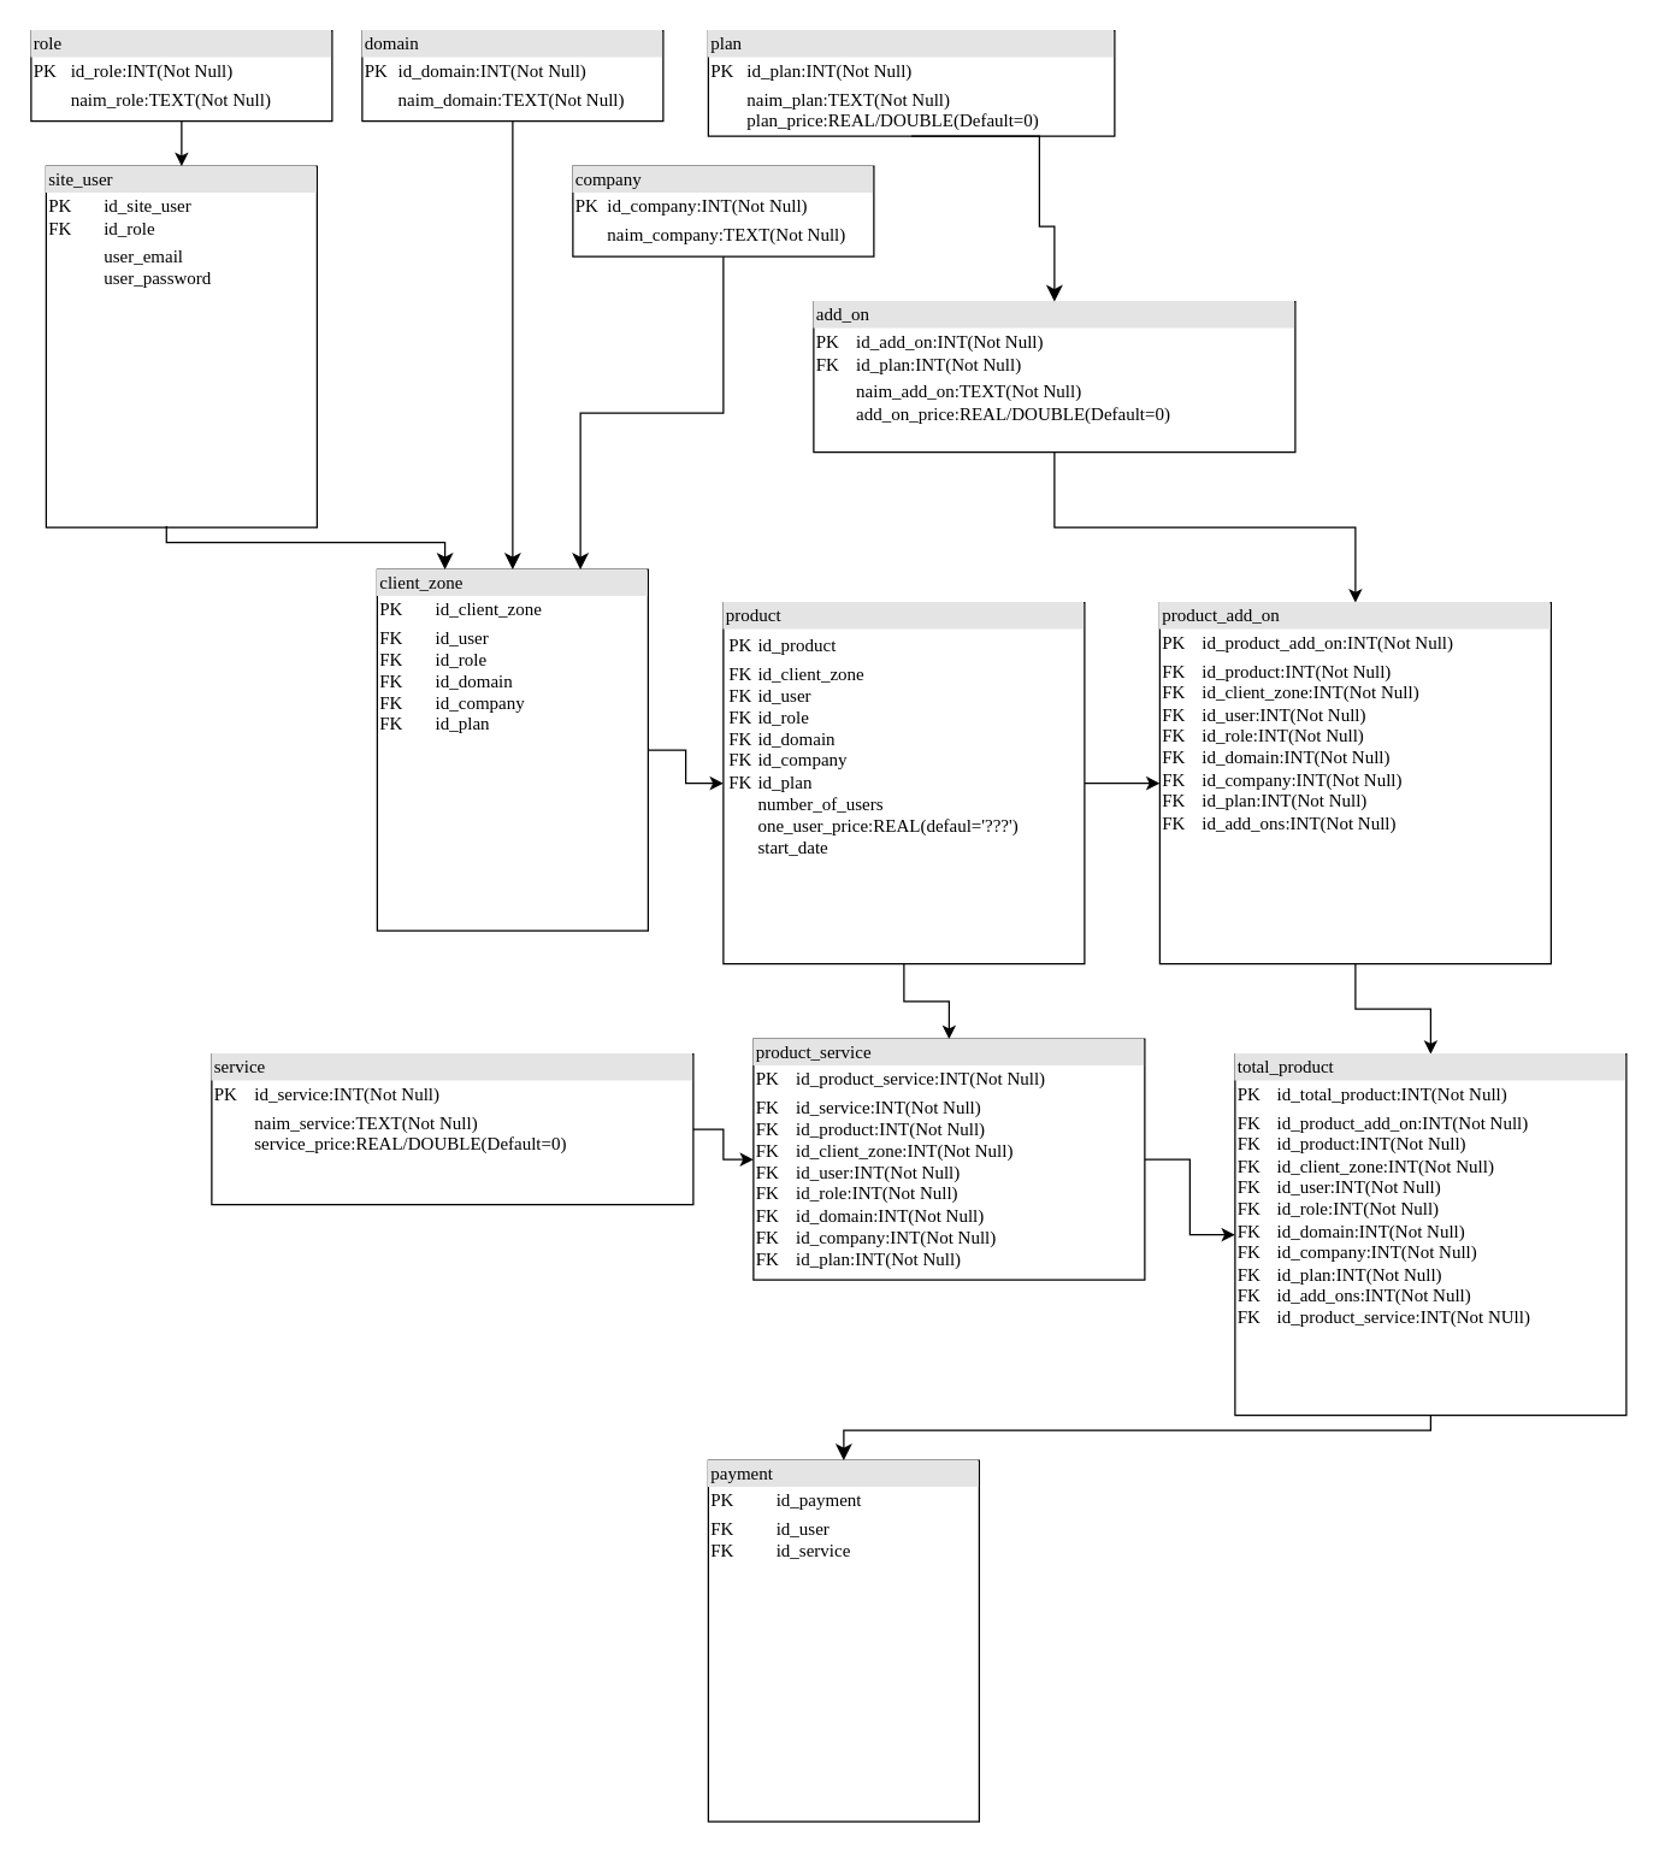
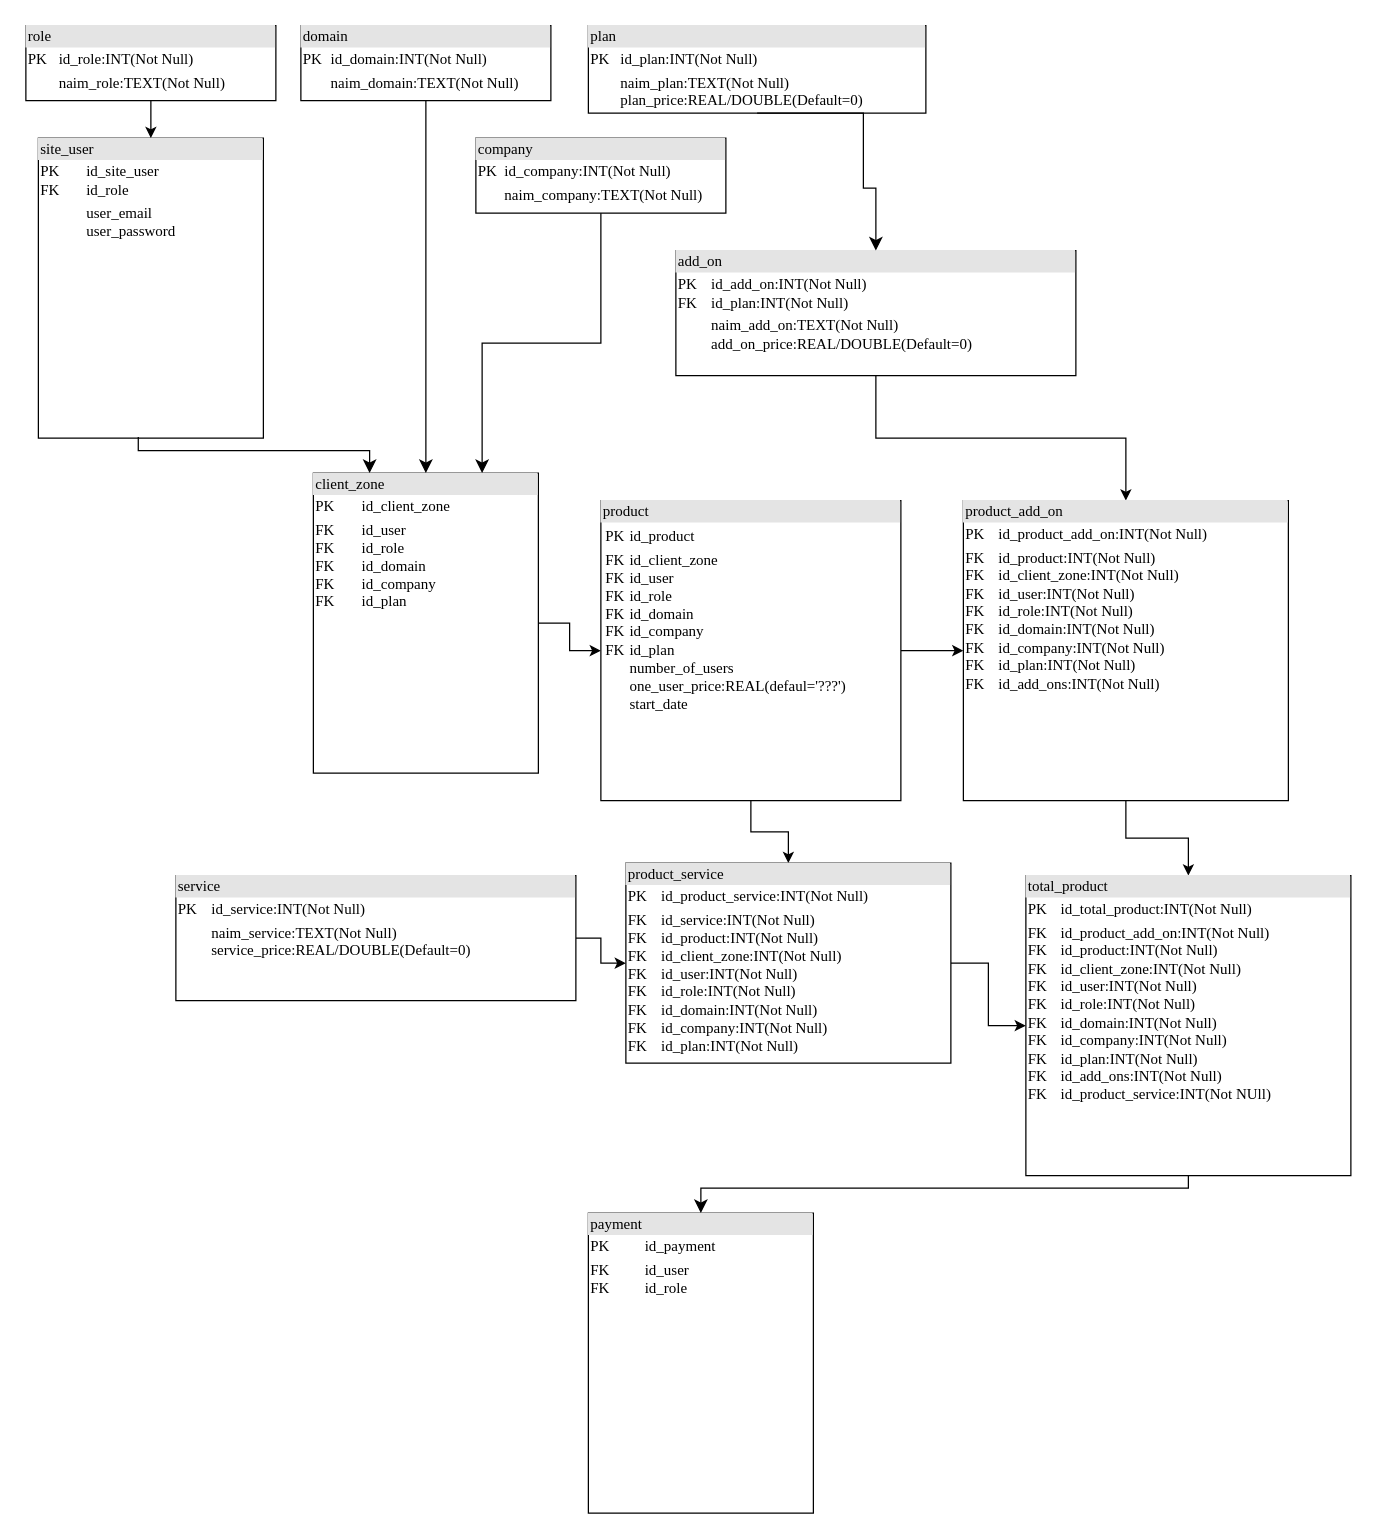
- <mxCell id="2" value="&lt;div style=&quot;box-sizing: border-box ; width: 100% ; background: #e4e4e4 ; padding: 2px&quot;&gt;payment&lt;/div&gt;&lt;table style=&quot;width: 100% ; font-size: 1em&quot; cellpadding=&quot;2&quot; cellspacing=&quot;0&quot;&gt;&lt;tbody&gt;&lt;tr&gt;&lt;td&gt;PK&lt;/td&gt;&lt;td&gt;id_payment&lt;/td&gt;&lt;/tr&gt;&lt;tr&gt;&lt;td&gt;FK&lt;br&gt;FK&lt;/td&gt;&lt;td&gt;id_user&lt;br&gt;id_service&lt;/td&gt;&lt;/tr&gt;&lt;tr&gt;&lt;td&gt;&lt;/td&gt;&lt;td&gt;&lt;/td&gt;&lt;/tr&gt;&lt;/tbody&gt;&lt;/table&gt;" style="verticalAlign=top;align=left;overflow=fill;html=1;rounded=0;shadow=0;comic=0;labelBackgroundColor=none;strokeWidth=1;fontFamily=Verdana;fontSize=12" vertex="1" parent="1"><mxGeometry x="470" y="970" width="180" height="240" as="geometry" /></mxCell>
+ <mxCell id="2" value="&lt;div style=&quot;box-sizing: border-box ; width: 100% ; background: #e4e4e4 ; padding: 2px&quot;&gt;payment&lt;/div&gt;&lt;table style=&quot;width: 100% ; font-size: 1em&quot; cellpadding=&quot;2&quot; cellspacing=&quot;0&quot;&gt;&lt;tbody&gt;&lt;tr&gt;&lt;td&gt;PK&lt;/td&gt;&lt;td&gt;id_payment&lt;/td&gt;&lt;/tr&gt;&lt;tr&gt;&lt;td&gt;FK&lt;br&gt;FK&lt;/td&gt;&lt;td&gt;id_user&lt;br&gt;id_role&lt;/td&gt;&lt;/tr&gt;&lt;tr&gt;&lt;td&gt;&lt;/td&gt;&lt;td&gt;&lt;/td&gt;&lt;/tr&gt;&lt;/tbody&gt;&lt;/table&gt;" style="verticalAlign=top;align=left;overflow=fill;html=1;rounded=0;shadow=0;comic=0;labelBackgroundColor=none;strokeWidth=1;fontFamily=Verdana;fontSize=12" vertex="1" parent="1"><mxGeometry x="470" y="970" width="180" height="240" as="geometry" /></mxCell>
